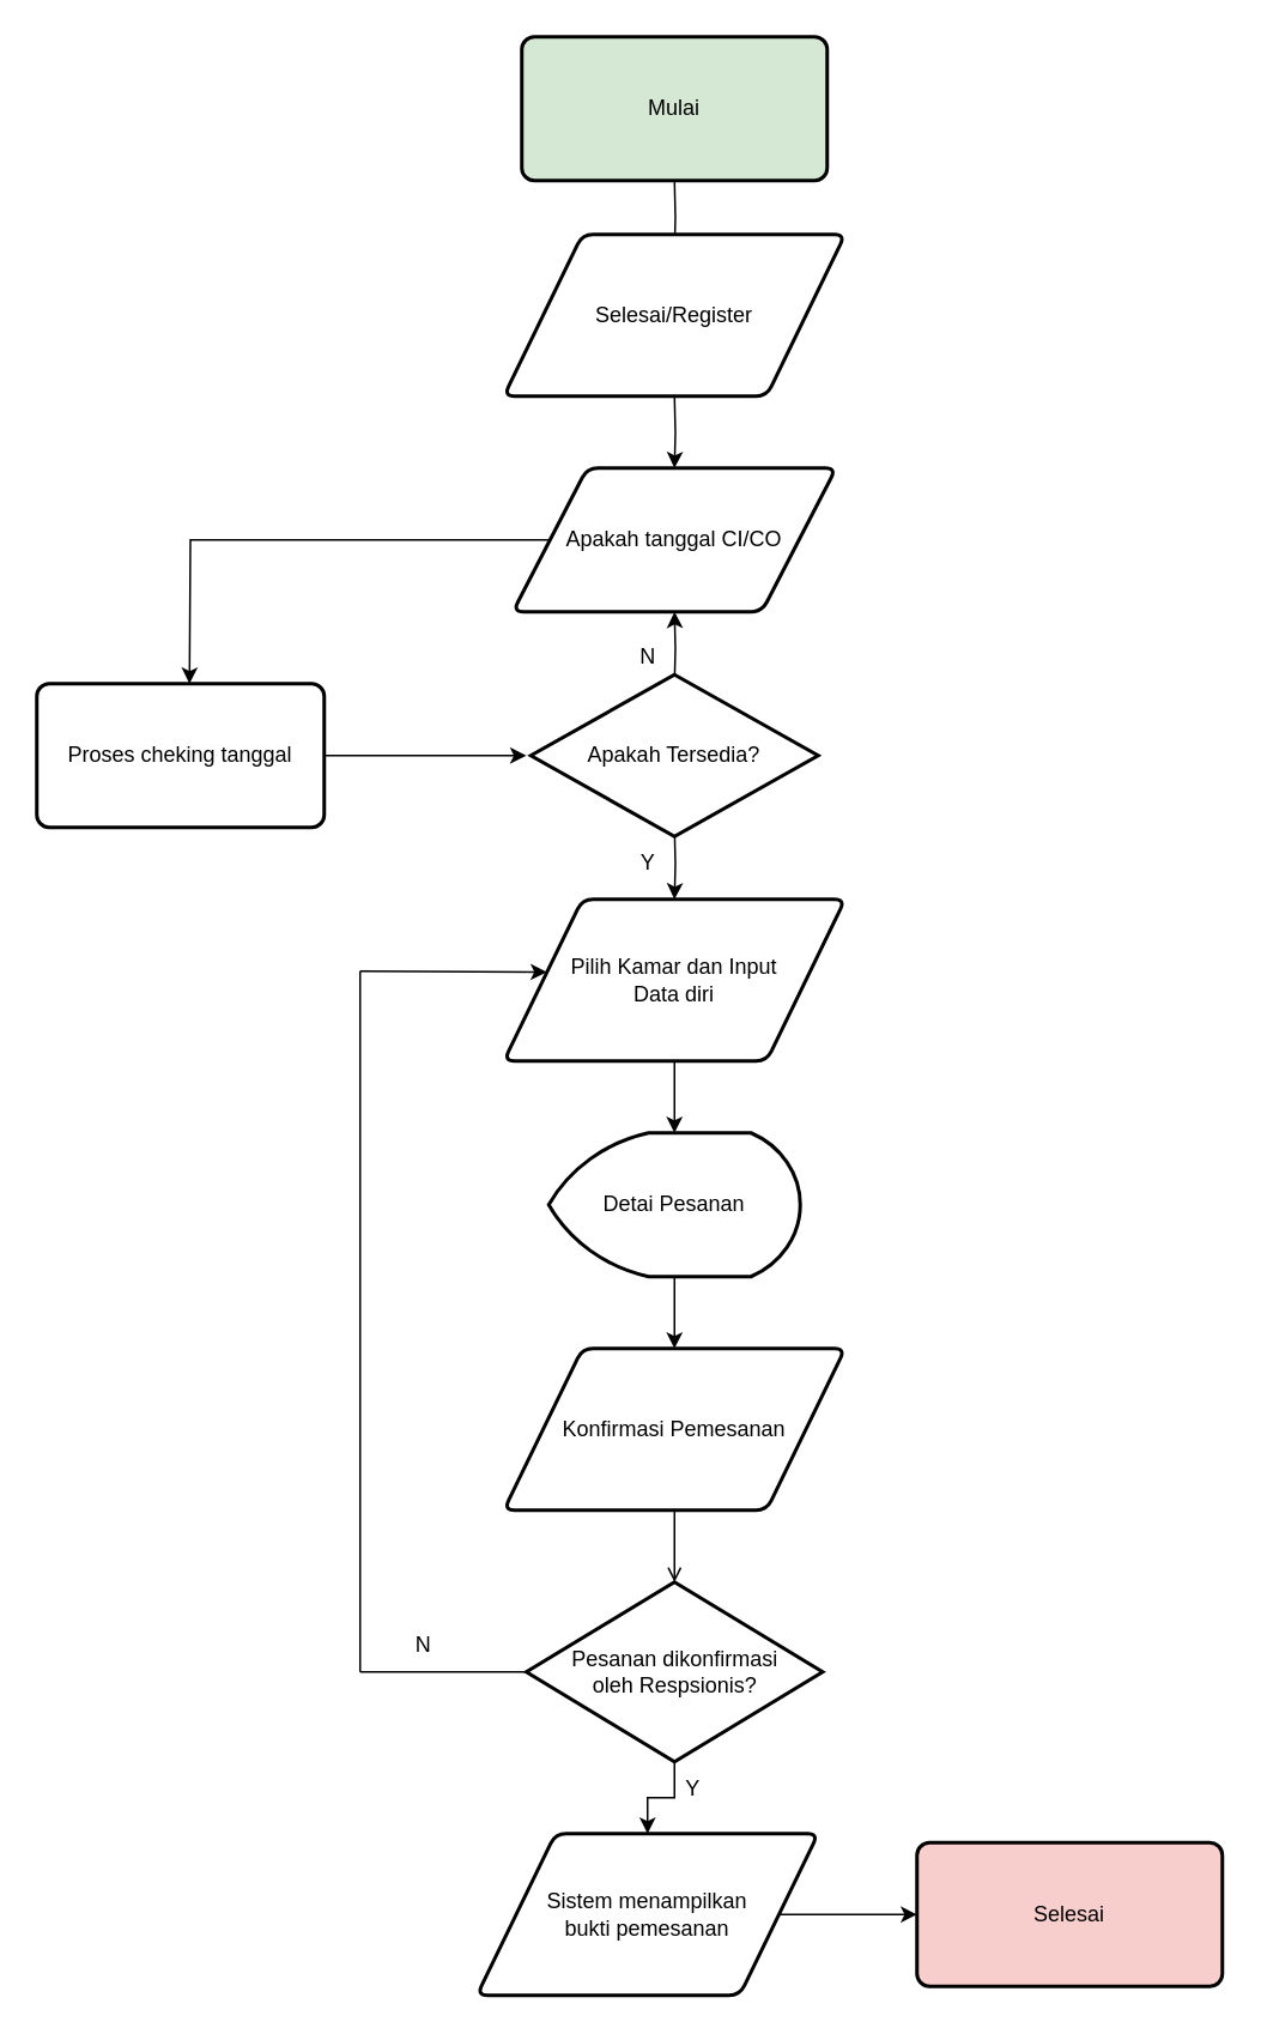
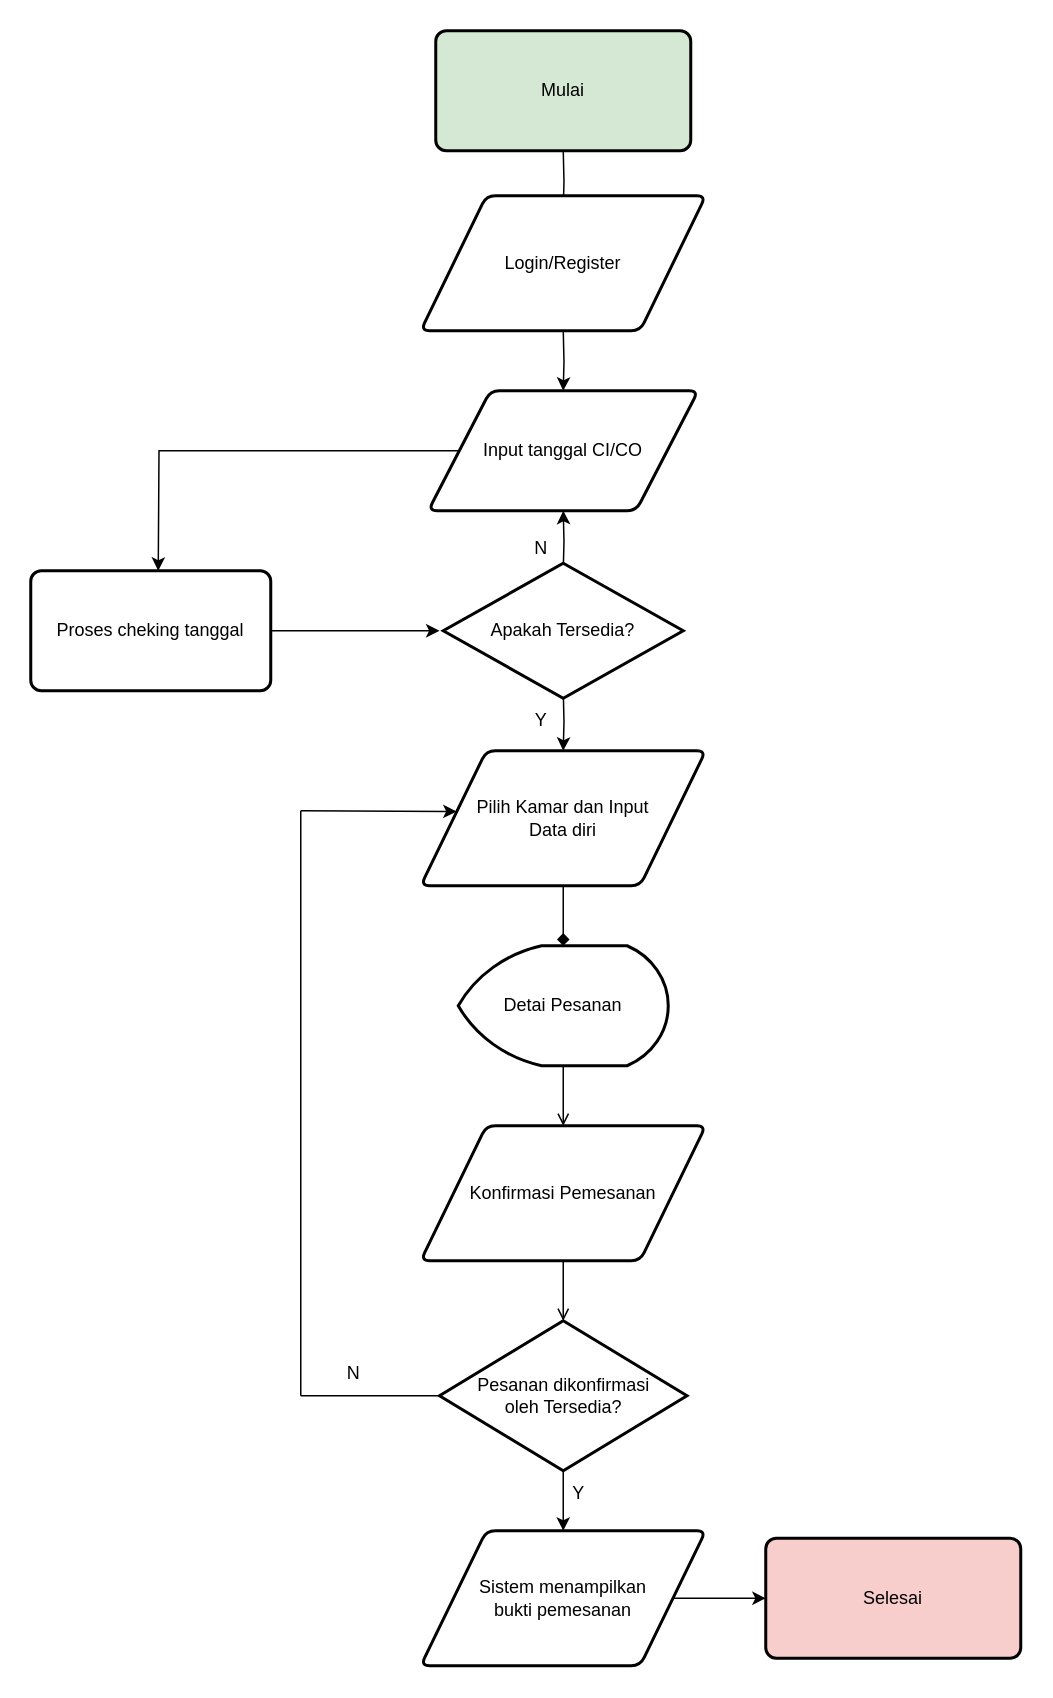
- <mxCell id="14" value="Selesai/Register" style="shape=parallelogram;html=1;strokeWidth=2;perimeter=parallelogramPerimeter;whiteSpace=wrap;rounded=1;arcSize=12;size=0.23;" vertex="1" parent="1"><mxGeometry x="280" y="130" width="190" height="90" as="geometry" /></mxCell>
+ <mxCell id="14" value="Login/Register" style="shape=parallelogram;html=1;strokeWidth=2;perimeter=parallelogramPerimeter;whiteSpace=wrap;rounded=1;arcSize=12;size=0.23;" vertex="1" parent="1"><mxGeometry x="280" y="130" width="190" height="90" as="geometry" /></mxCell>
- <mxCell id="15" value="Apakah tanggal CI/CO" style="shape=parallelogram;html=1;strokeWidth=2;perimeter=parallelogramPerimeter;whiteSpace=wrap;rounded=1;arcSize=12;size=0.23;" vertex="1" parent="1"><mxGeometry x="285" y="260" width="180" height="80" as="geometry" /></mxCell>
+ <mxCell id="15" value="Input tanggal CI/CO" style="shape=parallelogram;html=1;strokeWidth=2;perimeter=parallelogramPerimeter;whiteSpace=wrap;rounded=1;arcSize=12;size=0.23;" vertex="1" parent="1"><mxGeometry x="285" y="260" width="180" height="80" as="geometry" /></mxCell>
- <mxCell id="11" style="edgeStyle=orthogonalEdgeStyle;rounded=0;orthogonalLoop=1;jettySize=auto;html=1;entryX=0.5;entryY=0;entryDx=0;entryDy=0;entryPerimeter=0;" edge="1" parent="1" source="12" target="10"><mxGeometry relative="1" as="geometry" /></mxCell>
+ <mxCell id="11" style="edgeStyle=orthogonalEdgeStyle;rounded=0;orthogonalLoop=1;jettySize=auto;html=1;entryX=0.5;entryY=0;entryDx=0;entryDy=0;entryPerimeter=0;endArrow=diamond;" edge="1" parent="1" source="12" target="10"><mxGeometry relative="1" as="geometry" /></mxCell>
- <mxCell id="9" style="edgeStyle=orthogonalEdgeStyle;rounded=0;orthogonalLoop=1;jettySize=auto;html=1;entryX=0.5;entryY=0;entryDx=0;entryDy=0;" edge="1" parent="1" source="10" target="19"><mxGeometry relative="1" as="geometry" /></mxCell>
+ <mxCell id="9" style="edgeStyle=orthogonalEdgeStyle;rounded=0;orthogonalLoop=1;jettySize=auto;html=1;entryX=0.5;entryY=0;entryDx=0;entryDy=0;endArrow=open;" edge="1" parent="1" source="10" target="19"><mxGeometry relative="1" as="geometry" /></mxCell>
- <mxCell id="23" value="Pesanan dikonfirmasi&lt;br&gt;oleh Respsionis?" style="strokeWidth=2;html=1;shape=mxgraph.flowchart.decision;whiteSpace=wrap;" vertex="1" parent="1"><mxGeometry x="292.5" y="880" width="165" height="100" as="geometry" /></mxCell>
+ <mxCell id="23" value="Pesanan dikonfirmasi&lt;br&gt;oleh Tersedia?" style="strokeWidth=2;html=1;shape=mxgraph.flowchart.decision;whiteSpace=wrap;" vertex="1" parent="1"><mxGeometry x="292.5" y="880" width="165" height="100" as="geometry" /></mxCell>
- <mxCell id="21" value="Sistem menampilkan &lt;br&gt;bukti pemesanan" style="shape=parallelogram;html=1;strokeWidth=2;perimeter=parallelogramPerimeter;whiteSpace=wrap;rounded=1;arcSize=12;size=0.23;" vertex="1" parent="1"><mxGeometry x="265" y="1020" width="190" height="90" as="geometry" /></mxCell>
+ <mxCell id="21" value="Sistem menampilkan &lt;br&gt;bukti pemesanan" style="shape=parallelogram;html=1;strokeWidth=2;perimeter=parallelogramPerimeter;whiteSpace=wrap;rounded=1;arcSize=12;size=0.23;" vertex="1" parent="1"><mxGeometry x="280" y="1020" width="190" height="90" as="geometry" /></mxCell>
